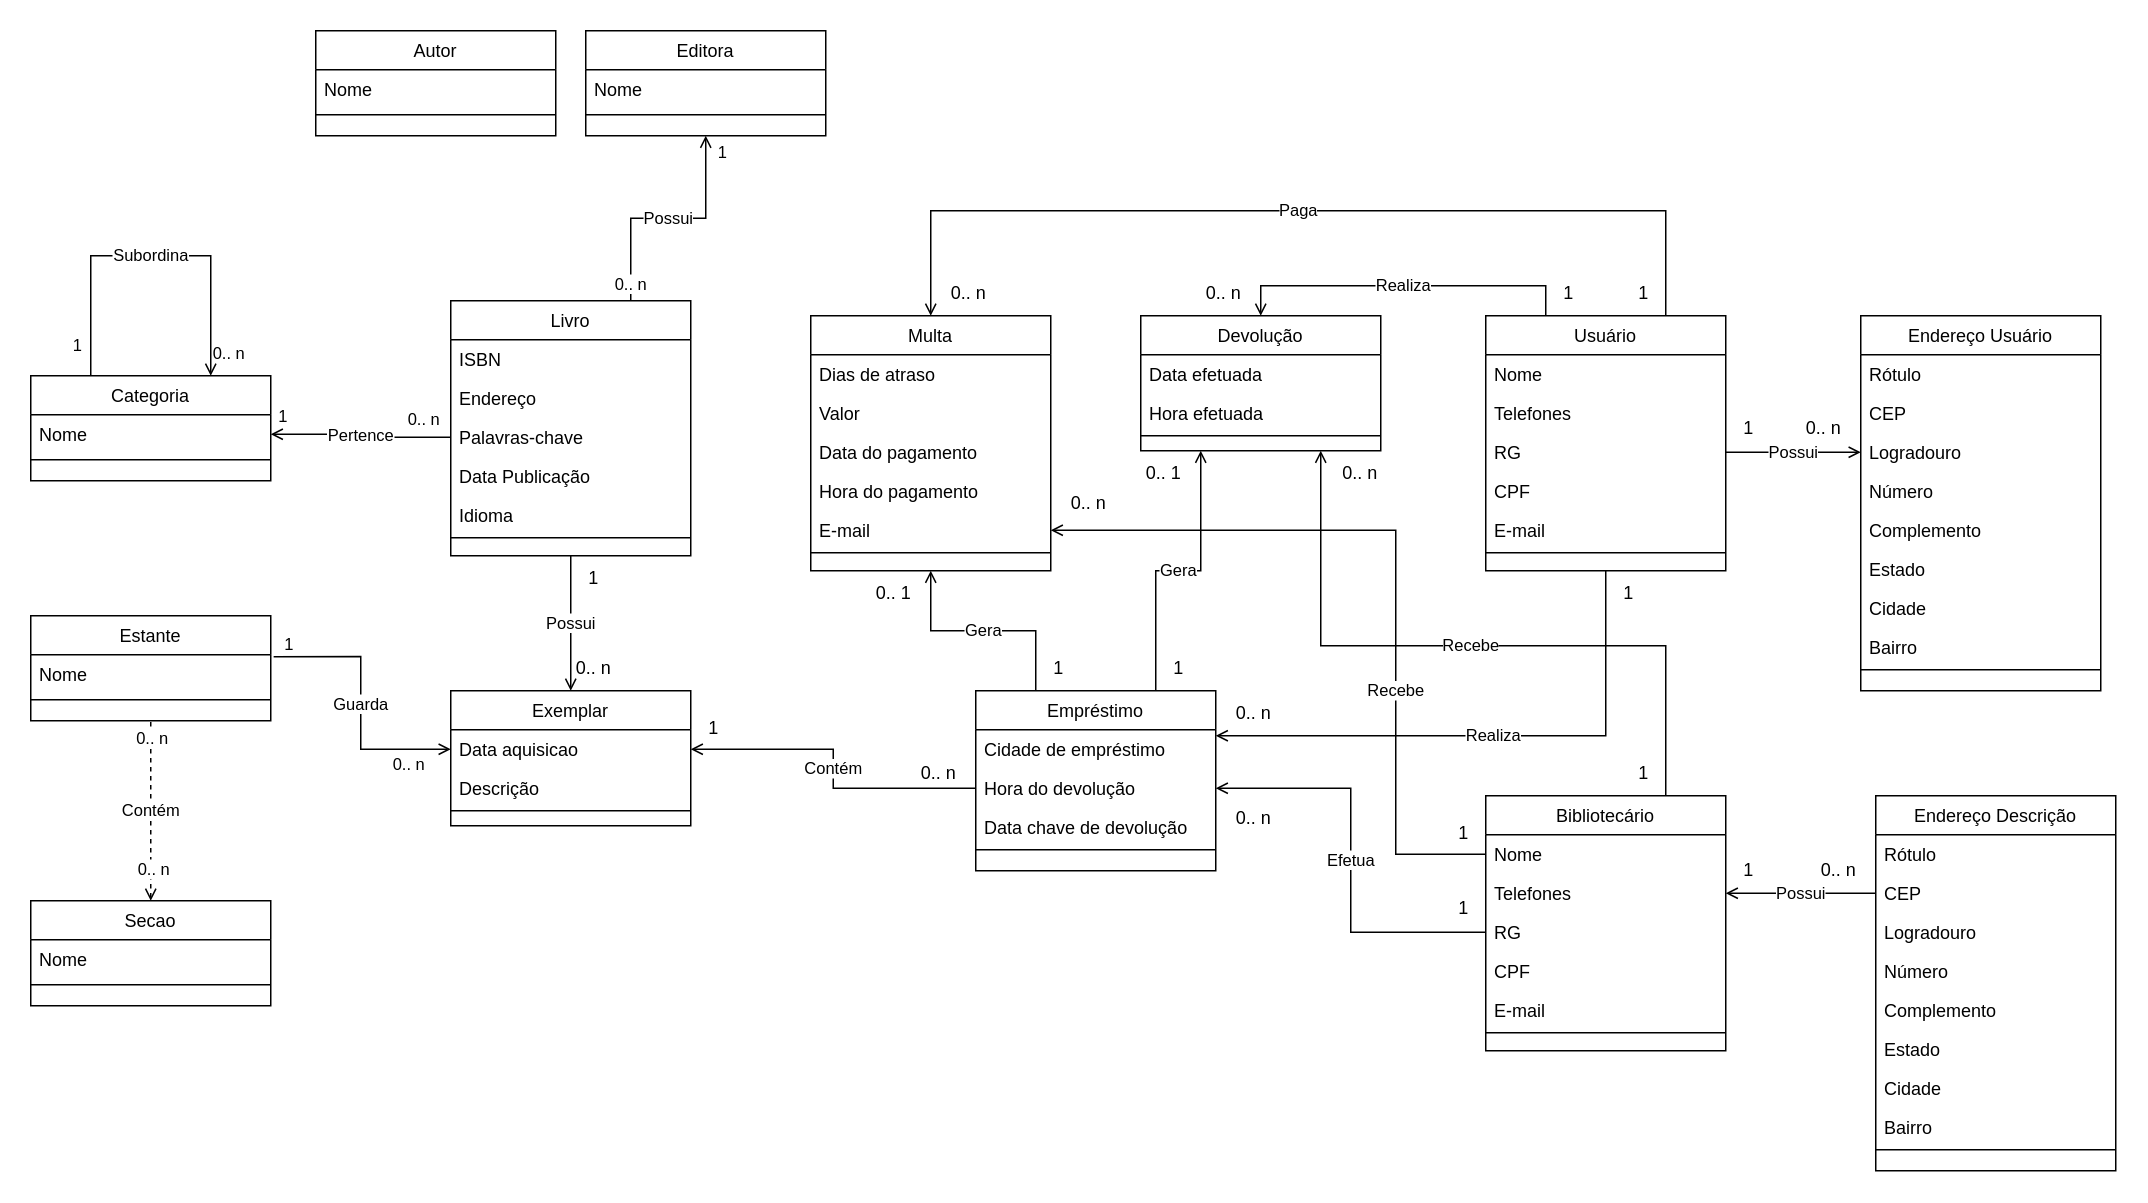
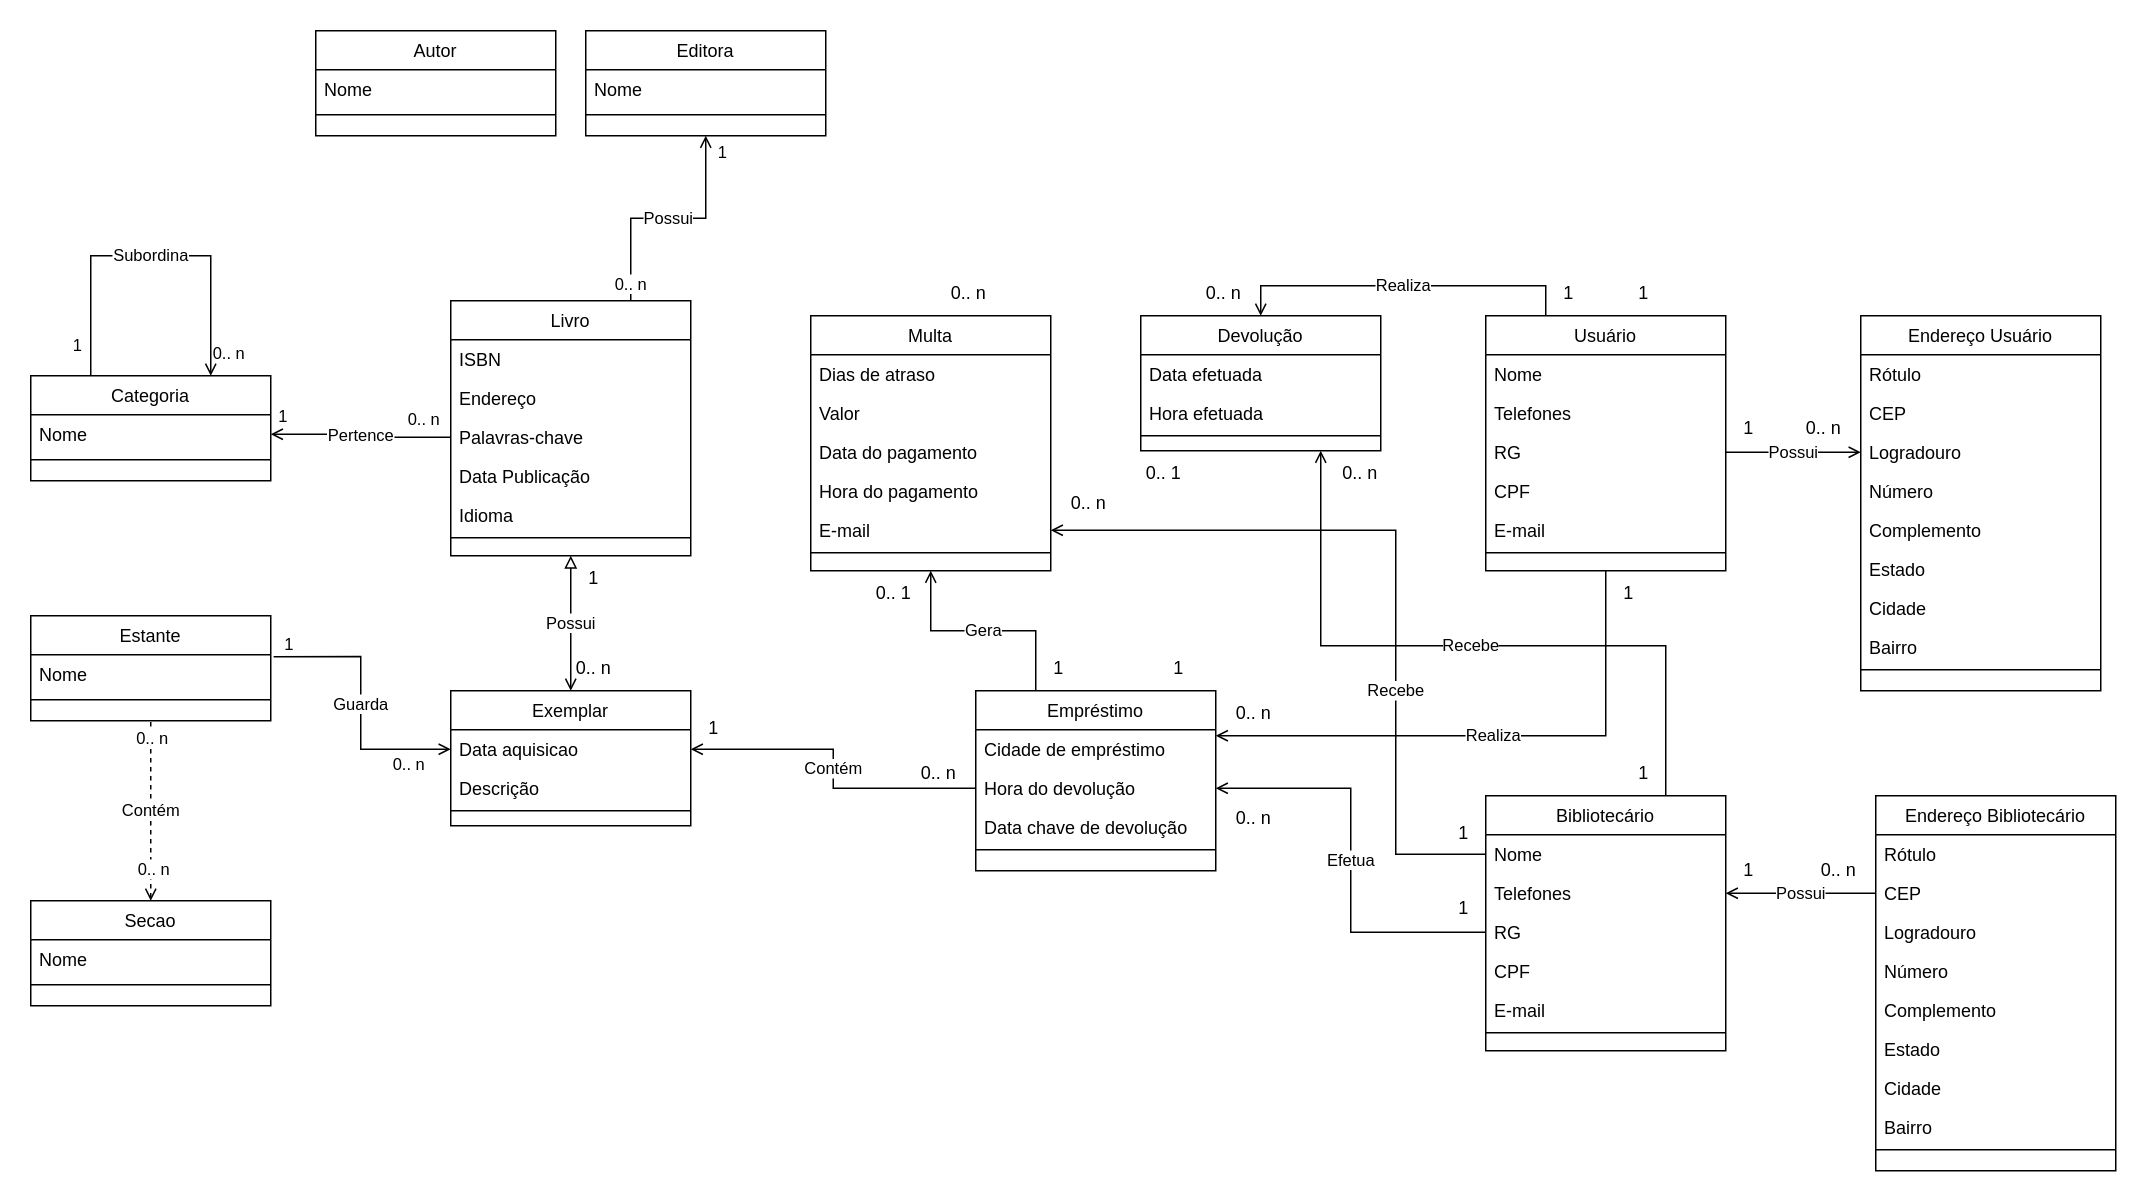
- <mxCell id="75" value="Paga" style="edgeStyle=orthogonalEdgeStyle;rounded=0;orthogonalLoop=1;jettySize=auto;html=1;exitX=0.5;exitY=0;exitDx=0;exitDy=0;entryX=0.75;entryY=0;entryDx=0;entryDy=0;startArrow=open;startFill=0;endArrow=none;endFill=0;" edge="1" parent="1" source="76" target="33"><mxGeometry relative="1" as="geometry"><Array as="points"><mxPoint x="620" y="140" /><mxPoint x="1110" y="140" /></Array></mxGeometry></mxCell>
- <mxCell id="28" value="Possui" style="edgeStyle=orthogonalEdgeStyle;rounded=0;orthogonalLoop=1;jettySize=auto;html=1;exitX=0.5;exitY=0;exitDx=0;exitDy=0;entryX=0.5;entryY=1;entryDx=0;entryDy=0;endArrow=none;endFill=0;startArrow=open;startFill=0;" edge="1" parent="1" source="29" target="21"><mxGeometry relative="1" as="geometry" /></mxCell>
+ <mxCell id="28" value="Possui" style="edgeStyle=orthogonalEdgeStyle;rounded=0;orthogonalLoop=1;jettySize=auto;html=1;exitX=0.5;exitY=0;exitDx=0;exitDy=0;entryX=0.5;entryY=1;entryDx=0;entryDy=0;endArrow=block;endFill=0;startArrow=open;startFill=0;" edge="1" parent="1" source="29" target="21"><mxGeometry relative="1" as="geometry" /></mxCell>
- <mxCell id="83" value="Gera" style="edgeStyle=orthogonalEdgeStyle;rounded=0;orthogonalLoop=1;jettySize=auto;html=1;exitX=0.25;exitY=1;exitDx=0;exitDy=0;entryX=0.75;entryY=0;entryDx=0;entryDy=0;startArrow=open;startFill=0;endArrow=none;endFill=0;" edge="1" parent="1" source="85" target="69"><mxGeometry relative="1" as="geometry" /></mxCell>
- <mxCell id="58" value="Endereço Descrição" style="swimlane;fontStyle=0;align=center;verticalAlign=top;childLayout=stackLayout;horizontal=1;startSize=26;horizontalStack=0;resizeParent=1;resizeLast=0;collapsible=1;marginBottom=0;rounded=0;shadow=0;strokeWidth=1;" vertex="1" parent="1"><mxGeometry x="1250" y="530" width="160" height="250" as="geometry"><mxRectangle x="230" y="140" width="160" height="26" as="alternateBounds" /></mxGeometry></mxCell>
+ <mxCell id="58" value="Endereço Bibliotecário" style="swimlane;fontStyle=0;align=center;verticalAlign=top;childLayout=stackLayout;horizontal=1;startSize=26;horizontalStack=0;resizeParent=1;resizeLast=0;collapsible=1;marginBottom=0;rounded=0;shadow=0;strokeWidth=1;" vertex="1" parent="1"><mxGeometry x="1250" y="530" width="160" height="250" as="geometry"><mxRectangle x="230" y="140" width="160" height="26" as="alternateBounds" /></mxGeometry></mxCell>
